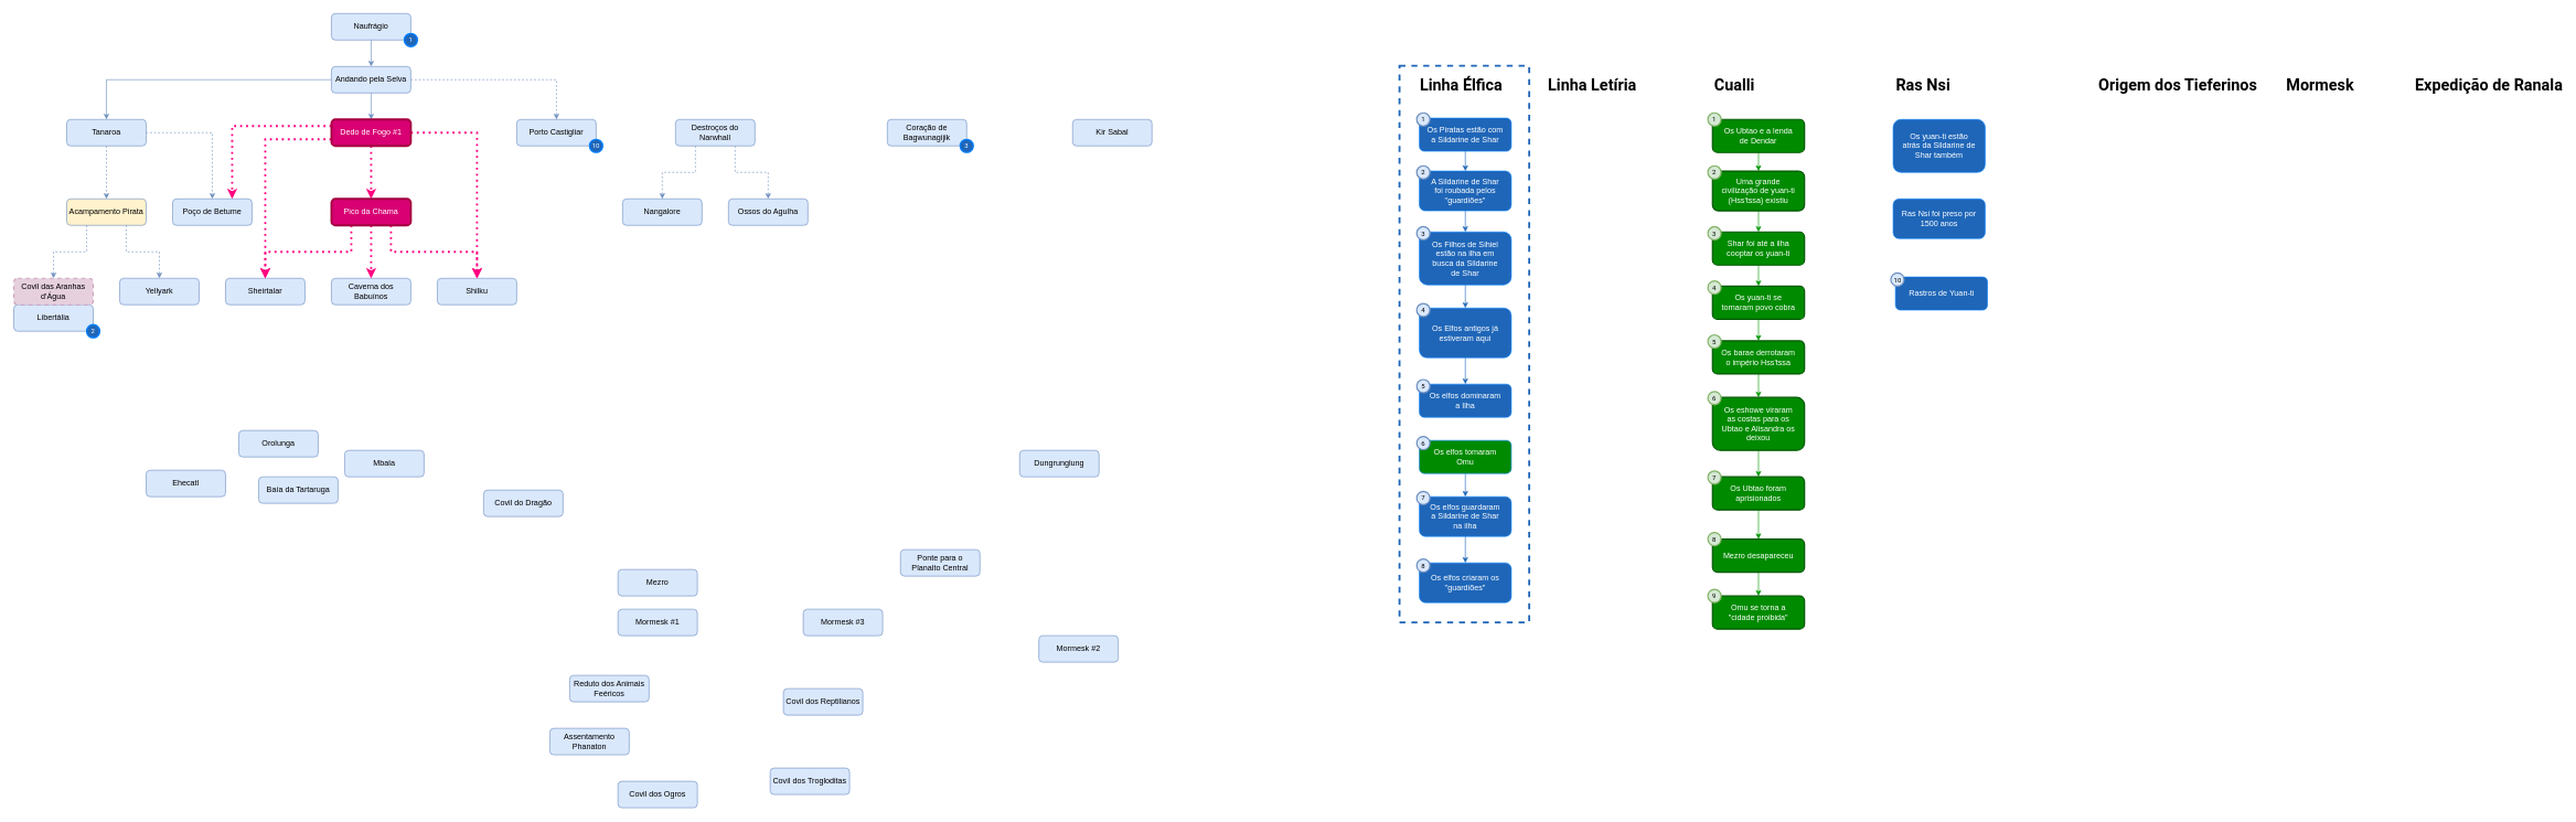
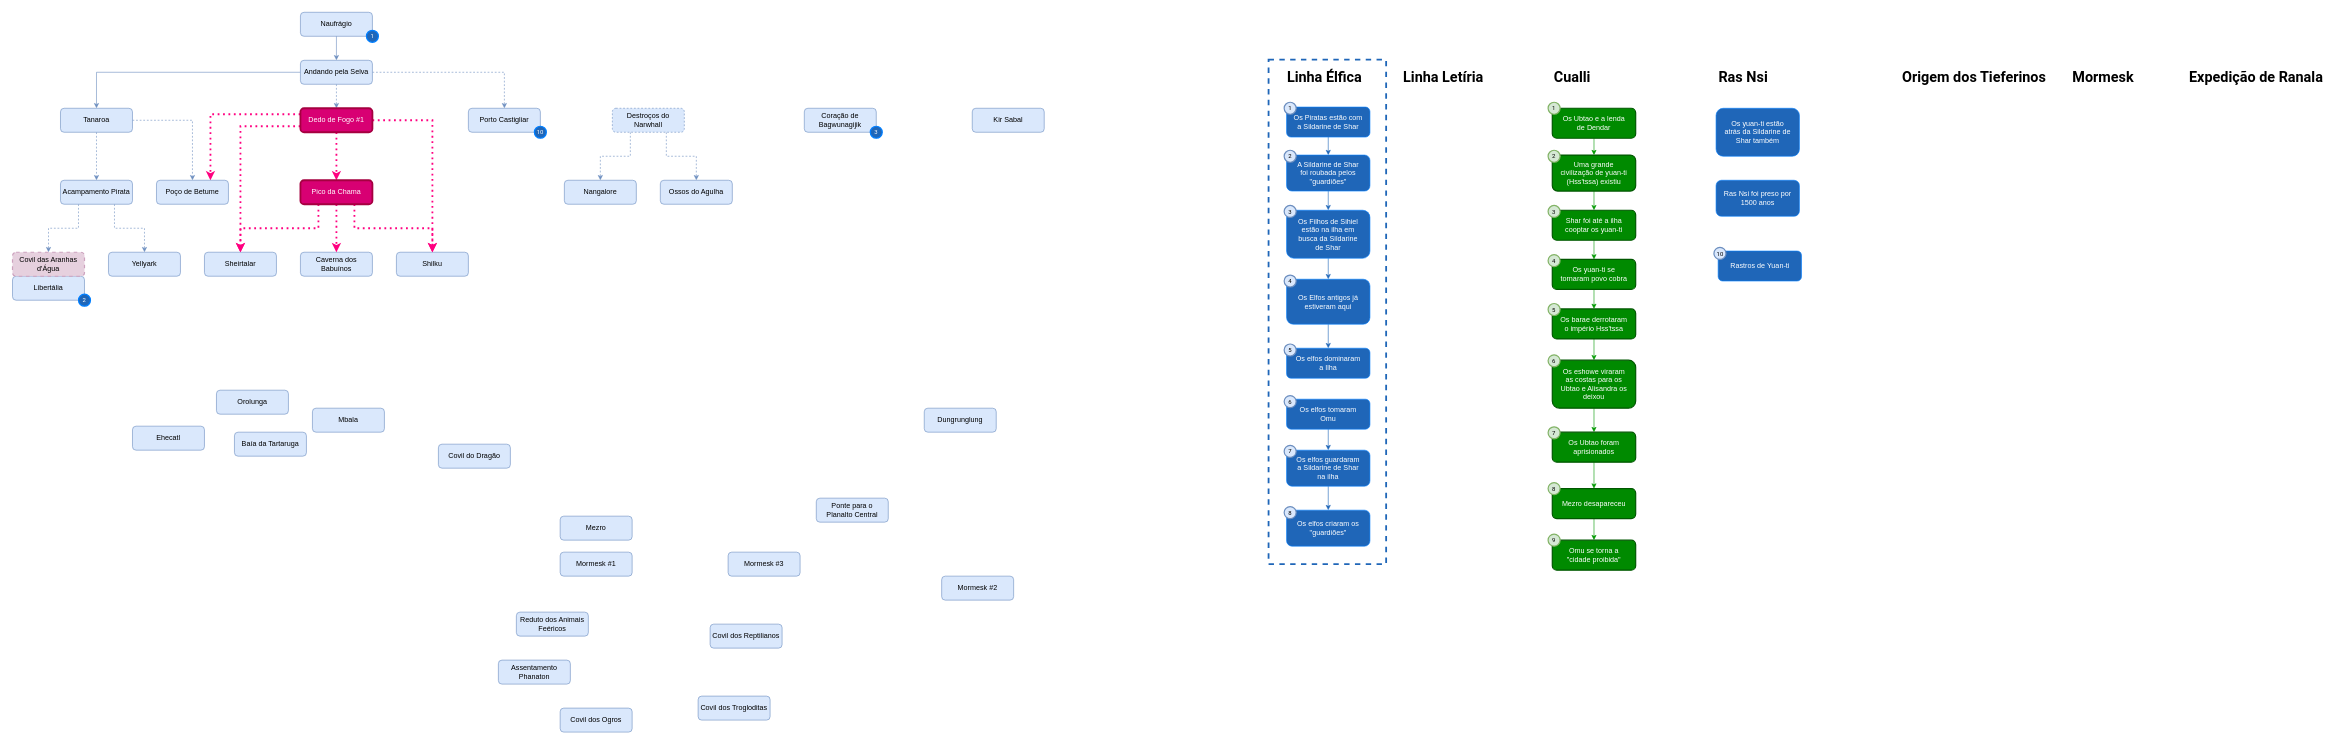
- <mxCell id="5" style="edgeStyle=orthogonalEdgeStyle;rounded=0;orthogonalLoop=1;jettySize=auto;html=1;exitX=0.5;exitY=1;exitDx=0;exitDy=0;entryX=0.5;entryY=0;entryDx=0;entryDy=0;dashed=0;fontFamily=Helvetica;fontColor=#FFFFFF;strokeColor=#6C8EBF;" edge="1" parent="1" source="7" target="51"><mxGeometry relative="1" as="geometry" /></mxCell>
+ <mxCell id="5" style="edgeStyle=orthogonalEdgeStyle;rounded=0;orthogonalLoop=1;jettySize=auto;html=1;exitX=0.5;exitY=1;exitDx=0;exitDy=0;entryX=0.5;entryY=0;entryDx=0;entryDy=0;dashed=1;fontFamily=Helvetica;fontColor=#FFFFFF;strokeColor=#6C8EBF;" edge="1" parent="1" source="7" target="51"><mxGeometry relative="1" as="geometry" /></mxCell>
- <mxCell id="40" value="Destroços do Narwhall" style="rounded=1;whiteSpace=wrap;html=1;fillColor=#dae8fc;strokeColor=#6c8ebf;" vertex="1" parent="1"><mxGeometry x="1020" y="180" width="120" height="40" as="geometry" /></mxCell>
+ <mxCell id="40" value="Destroços do Narwhall" style="rounded=1;whiteSpace=wrap;html=1;fillColor=#dae8fc;strokeColor=#6c8ebf;dashed=1;" vertex="1" parent="1"><mxGeometry x="1020" y="180" width="120" height="40" as="geometry" /></mxCell>
- <mxCell id="44" value="Acampamento Pirata" style="rounded=1;whiteSpace=wrap;html=1;fillColor=#fff2cc;strokeColor=#6c8ebf;" vertex="1" parent="1"><mxGeometry x="100" y="300" width="120" height="40" as="geometry" /></mxCell>
+ <mxCell id="44" value="Acampamento Pirata" style="rounded=1;whiteSpace=wrap;html=1;fillColor=#dae8fc;strokeColor=#6c8ebf;" vertex="1" parent="1"><mxGeometry x="100" y="300" width="120" height="40" as="geometry" /></mxCell>
- <mxCell id="31" value="&lt;font color=&quot;#ffffff&quot;&gt;Os elfos tomaram Omu&lt;/font&gt;" style="rounded=1;whiteSpace=wrap;html=1;shadow=0;glass=0;labelBackgroundColor=none;sketch=0;fontFamily=Helvetica;fillColor=#008a00;spacingLeft=11;spacingRight=11;strokeColor=#007FFF;" vertex="1" parent="1"><mxGeometry x="2144" y="665" width="139" height="50" as="geometry" /></mxCell>
+ <mxCell id="31" value="&lt;font color=&quot;#ffffff&quot;&gt;Os elfos tomaram Omu&lt;/font&gt;" style="rounded=1;whiteSpace=wrap;html=1;shadow=0;glass=0;labelBackgroundColor=none;sketch=0;fontFamily=Helvetica;fillColor=#1F66B8;spacingLeft=11;spacingRight=11;strokeColor=#007FFF;" vertex="1" parent="1"><mxGeometry x="2144" y="665" width="139" height="50" as="geometry" /></mxCell>
